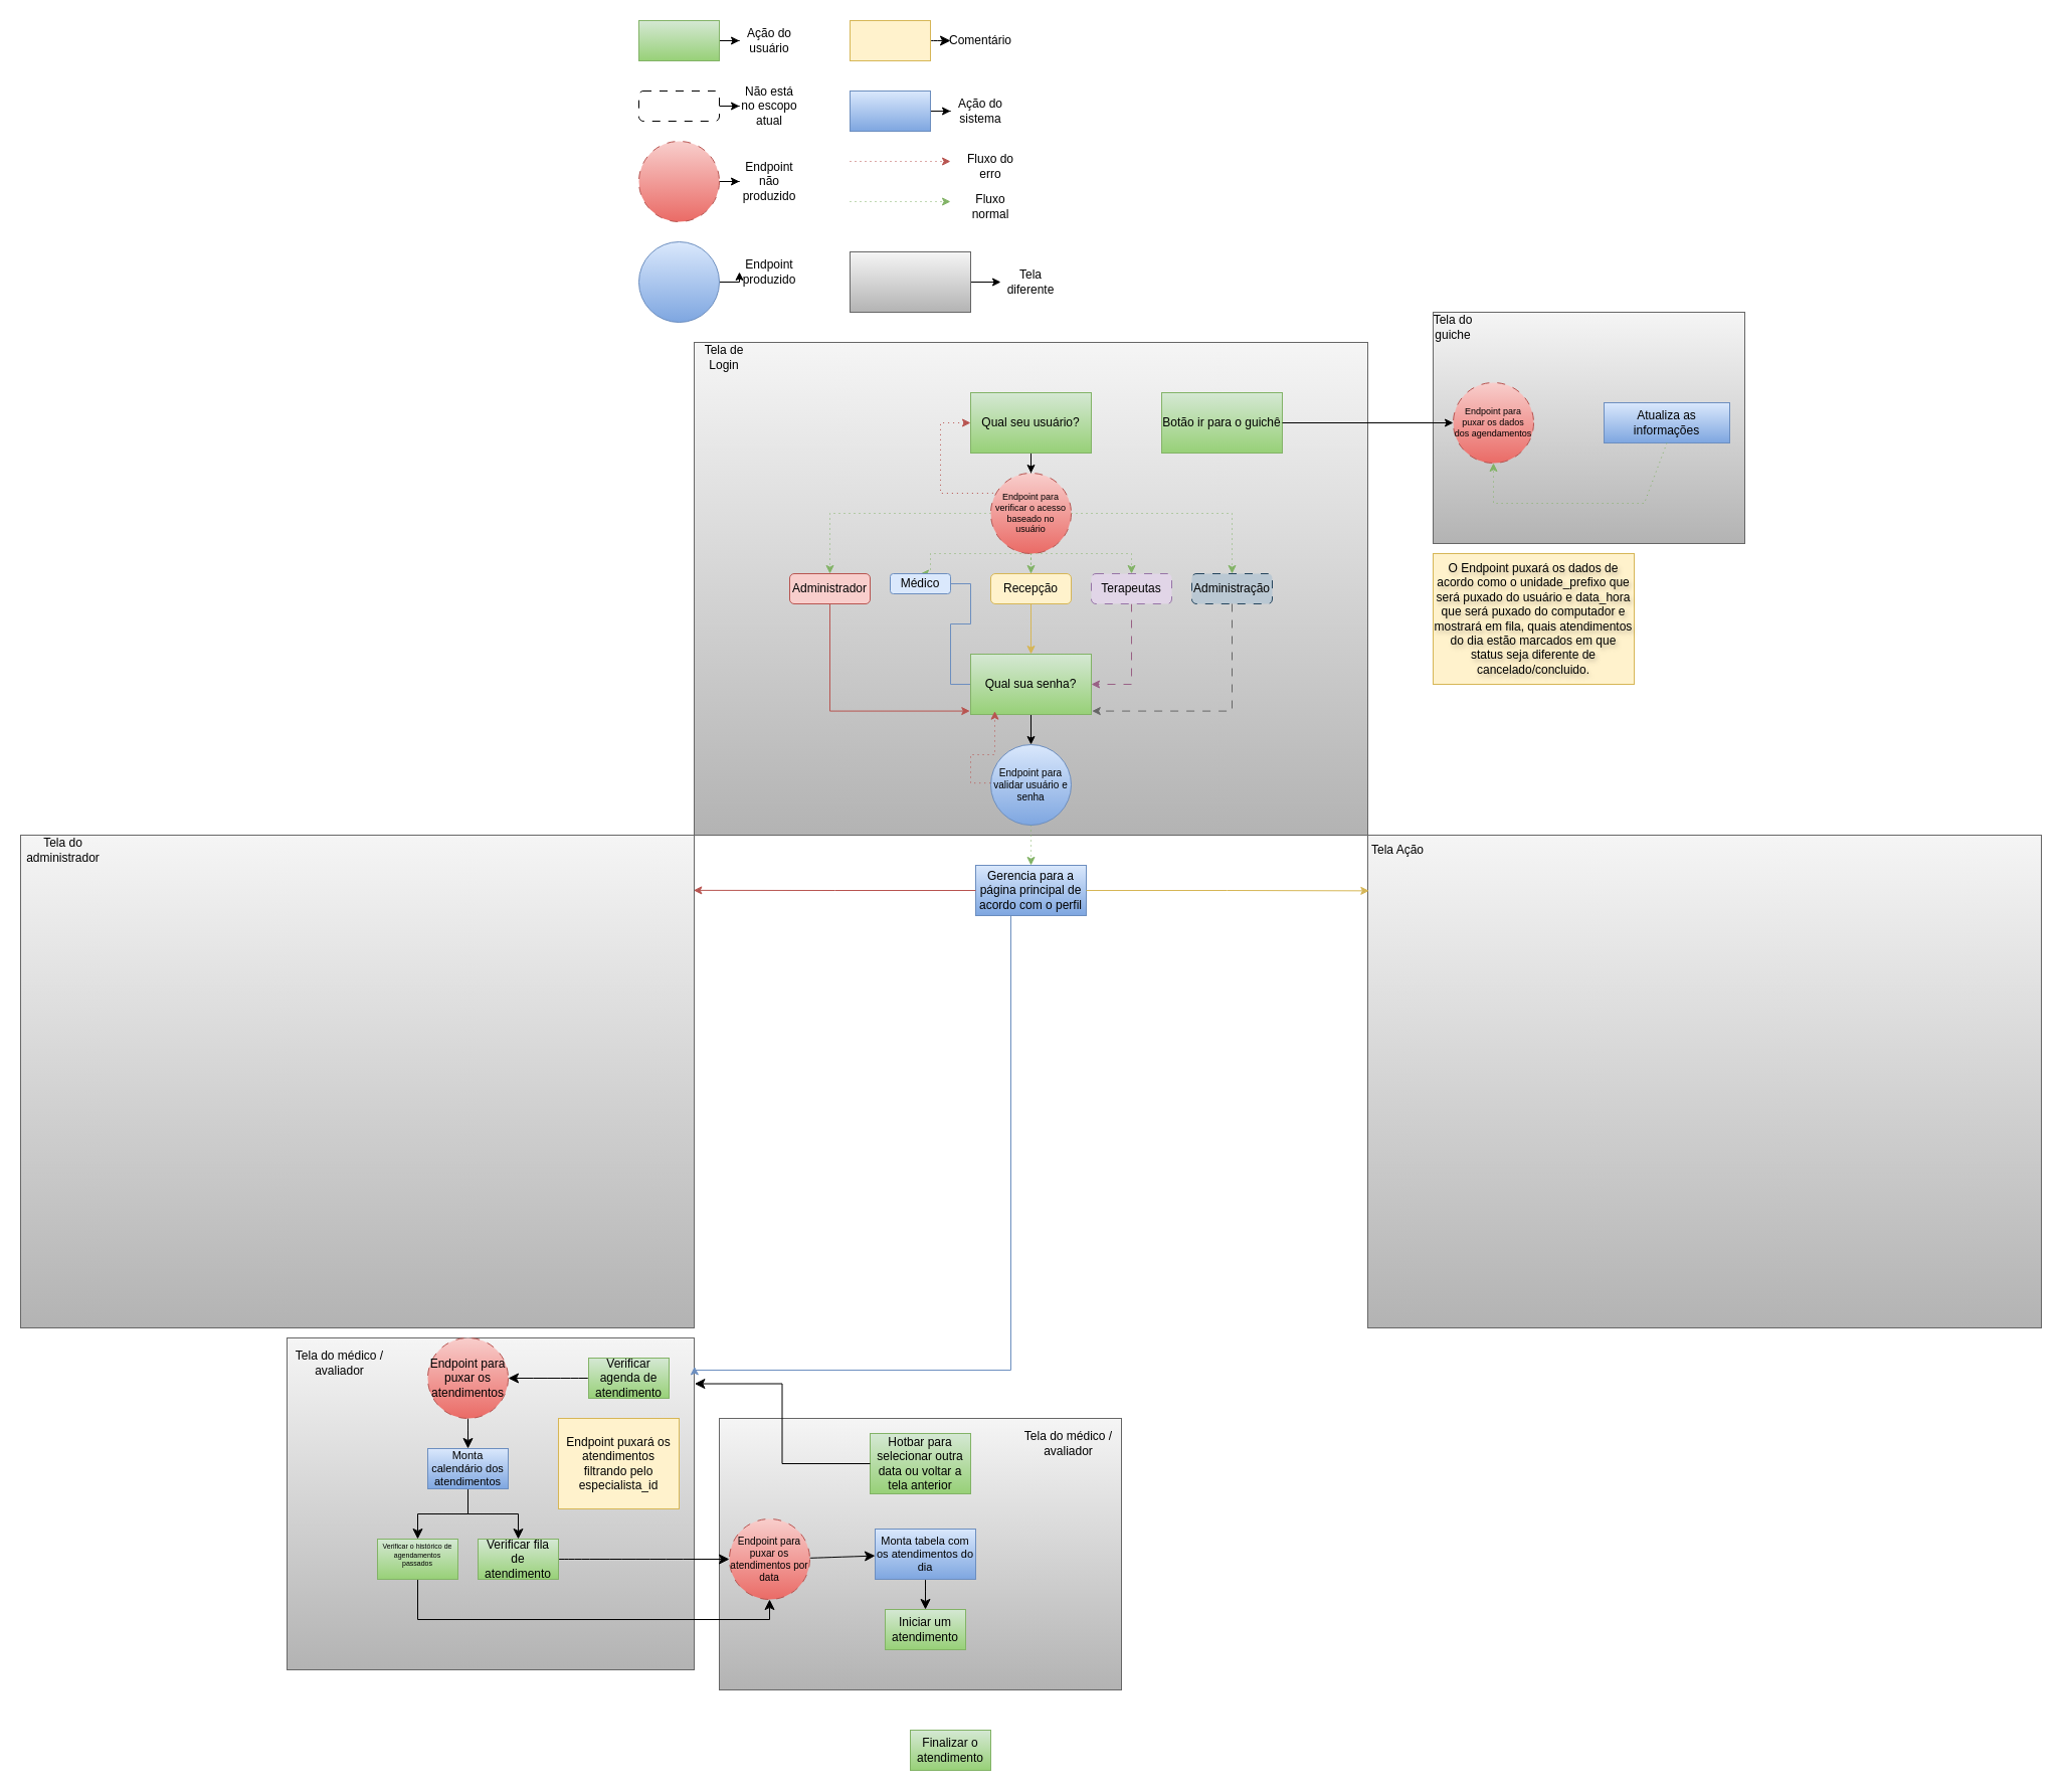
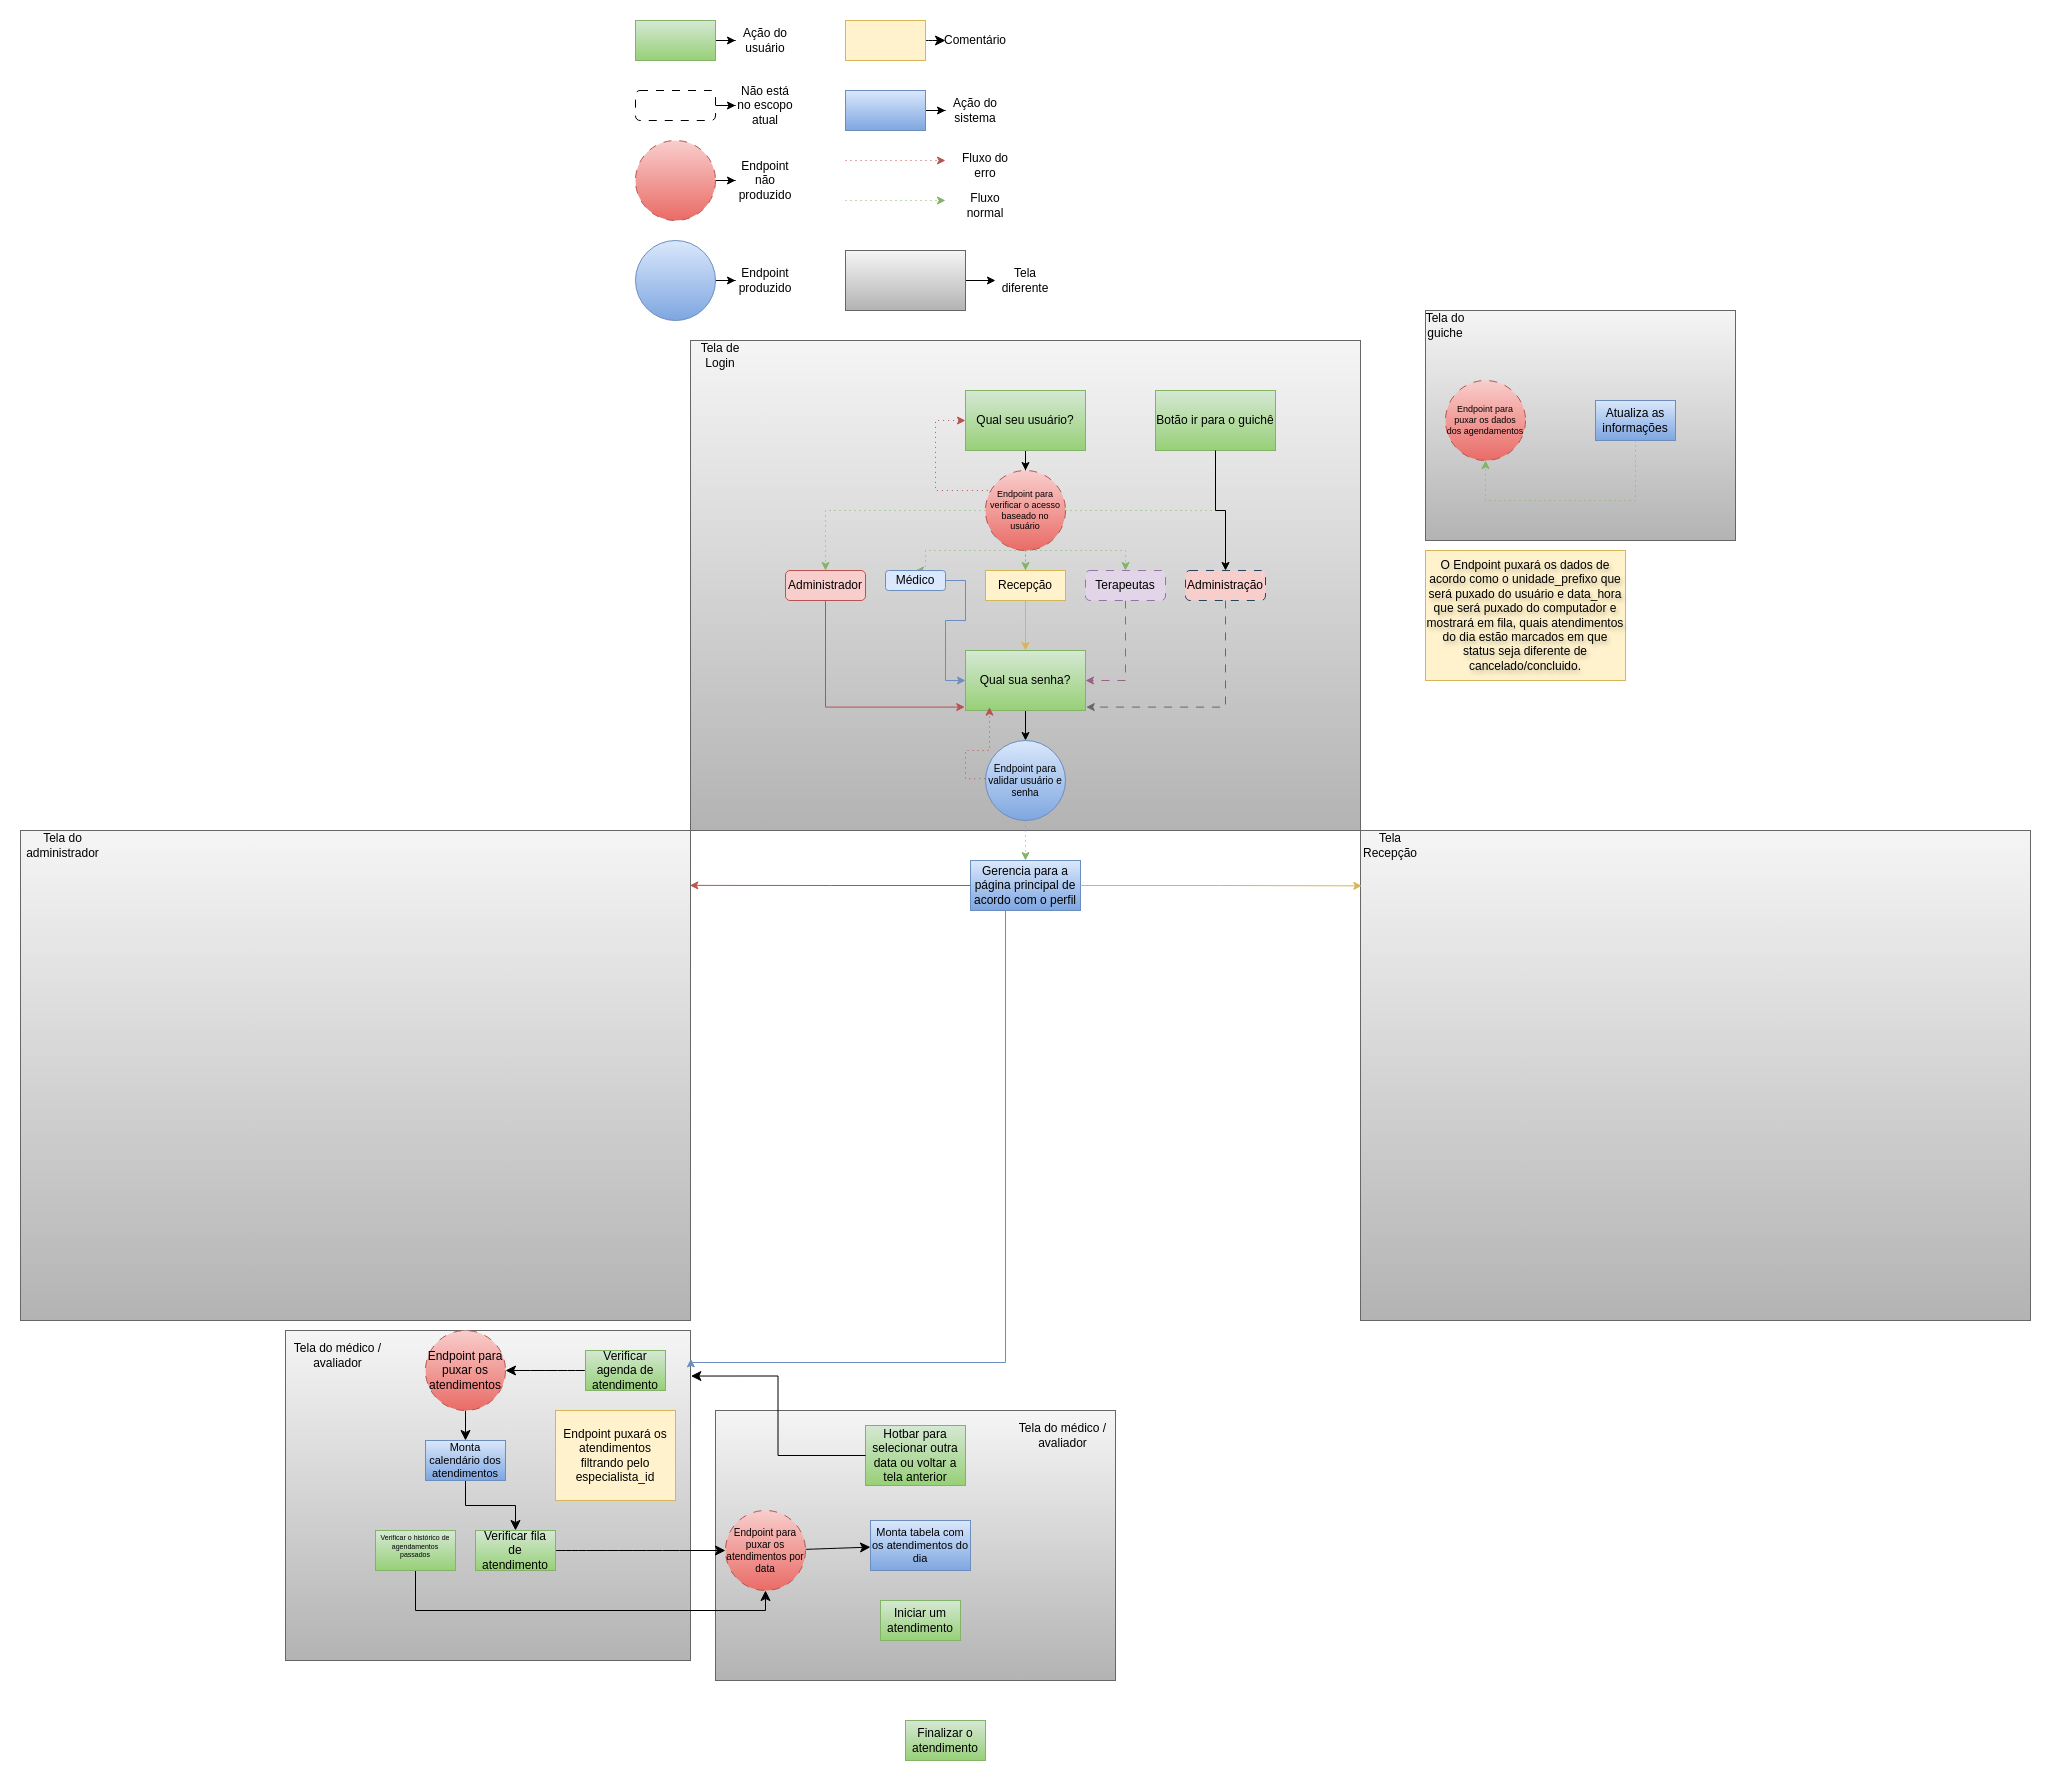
- <mxCell id="34" value="Endpoint produzido" style="text;html=1;align=center;verticalAlign=middle;whiteSpace=wrap;rounded=0;" parent="1" vertex="1"><mxGeometry x="735" y="255" width="60" height="30" as="geometry" /></mxCell>
+ <mxCell id="34" value="Endpoint produzido" style="text;html=1;align=center;verticalAlign=middle;whiteSpace=wrap;rounded=0;" parent="1" vertex="1"><mxGeometry x="735" y="265" width="60" height="30" as="geometry" /></mxCell>
- <mxCell id="61" style="edgeStyle=orthogonalEdgeStyle;rounded=0;orthogonalLoop=1;jettySize=auto;html=1;entryX=0;entryY=0.5;entryDx=0;entryDy=0;" parent="1" source="59" target="65" edge="1"><mxGeometry relative="1" as="geometry" /></mxCell>
+ <mxCell id="61" style="edgeStyle=orthogonalEdgeStyle;rounded=0;orthogonalLoop=1;jettySize=auto;html=1;" parent="1" source="59" target="19" edge="1"><mxGeometry relative="1" as="geometry" /></mxCell>
- <mxCell id="66" value="Atualiza as informações" style="rounded=0;whiteSpace=wrap;html=1;fillColor=#dae8fc;gradientColor=#7ea6e0;strokeColor=#6c8ebf;" vertex="1" parent="1"><mxGeometry x="1595" y="400" width="125" height="40" as="geometry" /></mxCell>
+ <mxCell id="66" value="Atualiza as informações" style="rounded=0;whiteSpace=wrap;html=1;fillColor=#dae8fc;gradientColor=#7ea6e0;strokeColor=#6c8ebf;" vertex="1" parent="1"><mxGeometry x="1595" y="400" width="80" height="40" as="geometry" /></mxCell>
- <mxCell id="16" value="Recepção" style="rounded=1;whiteSpace=wrap;html=1;fillColor=#fff2cc;strokeColor=#d6b656;" parent="1" vertex="1"><mxGeometry x="985" y="570" width="80" height="30" as="geometry" /></mxCell>
+ <mxCell id="16" value="Recepção" style="whiteSpace=wrap;html=1;fillColor=#fff2cc;strokeColor=#d6b656;rounded=0;" parent="1" vertex="1"><mxGeometry x="985" y="570" width="80" height="30" as="geometry" /></mxCell>
- <mxCell id="19" value="Administração" style="rounded=1;whiteSpace=wrap;html=1;fillColor=#bac8d3;strokeColor=#23445d;dashed=1;dashPattern=8 8;" parent="1" vertex="1"><mxGeometry x="1185" y="570" width="80" height="30" as="geometry" /></mxCell>
+ <mxCell id="19" value="Administração" style="rounded=1;whiteSpace=wrap;html=1;fillColor=#f8cecc;strokeColor=#23445d;dashed=1;dashPattern=8 8;" parent="1" vertex="1"><mxGeometry x="1185" y="570" width="80" height="30" as="geometry" /></mxCell>
- <mxCell id="13" style="edgeStyle=orthogonalEdgeStyle;rounded=0;orthogonalLoop=1;jettySize=auto;html=1;entryX=0;entryY=0.5;entryDx=0;entryDy=0;fillColor=#dae8fc;gradientColor=#7ea6e0;strokeColor=#6c8ebf;endArrow=none;" parent="1" source="14" target="24" edge="1"><mxGeometry relative="1" as="geometry" /></mxCell>
+ <mxCell id="13" style="edgeStyle=orthogonalEdgeStyle;rounded=0;orthogonalLoop=1;jettySize=auto;html=1;entryX=0;entryY=0.5;entryDx=0;entryDy=0;fillColor=#dae8fc;gradientColor=#7ea6e0;strokeColor=#6c8ebf;" parent="1" source="14" target="24" edge="1"><mxGeometry relative="1" as="geometry" /></mxCell>
- <mxCell id="63" value="Tela Ação" style="text;html=1;align=center;verticalAlign=middle;whiteSpace=wrap;rounded=0;" vertex="1" parent="1"><mxGeometry x="1360" y="830" width="60" height="30" as="geometry" /></mxCell>
+ <mxCell id="63" value="Tela Recepção" style="text;html=1;align=center;verticalAlign=middle;whiteSpace=wrap;rounded=0;" vertex="1" parent="1"><mxGeometry x="1360" y="830" width="60" height="30" as="geometry" /></mxCell>
- <mxCell id="83" style="edgeStyle=orthogonalEdgeStyle;rounded=0;orthogonalLoop=1;jettySize=auto;html=1;fontSize=12;startSize=8;endSize=8;entryX=0.5;entryY=0;entryDx=0;entryDy=0;" edge="1" parent="1" source="85" target="79"><mxGeometry relative="1" as="geometry" /></mxCell>
- <mxCell id="86" style="edgeStyle=none;curved=1;rounded=0;orthogonalLoop=1;jettySize=auto;html=1;entryX=0.5;entryY=0;entryDx=0;entryDy=0;fontSize=12;startSize=8;endSize=8;" edge="1" parent="1" source="87" target="74"><mxGeometry relative="1" as="geometry" /></mxCell>
